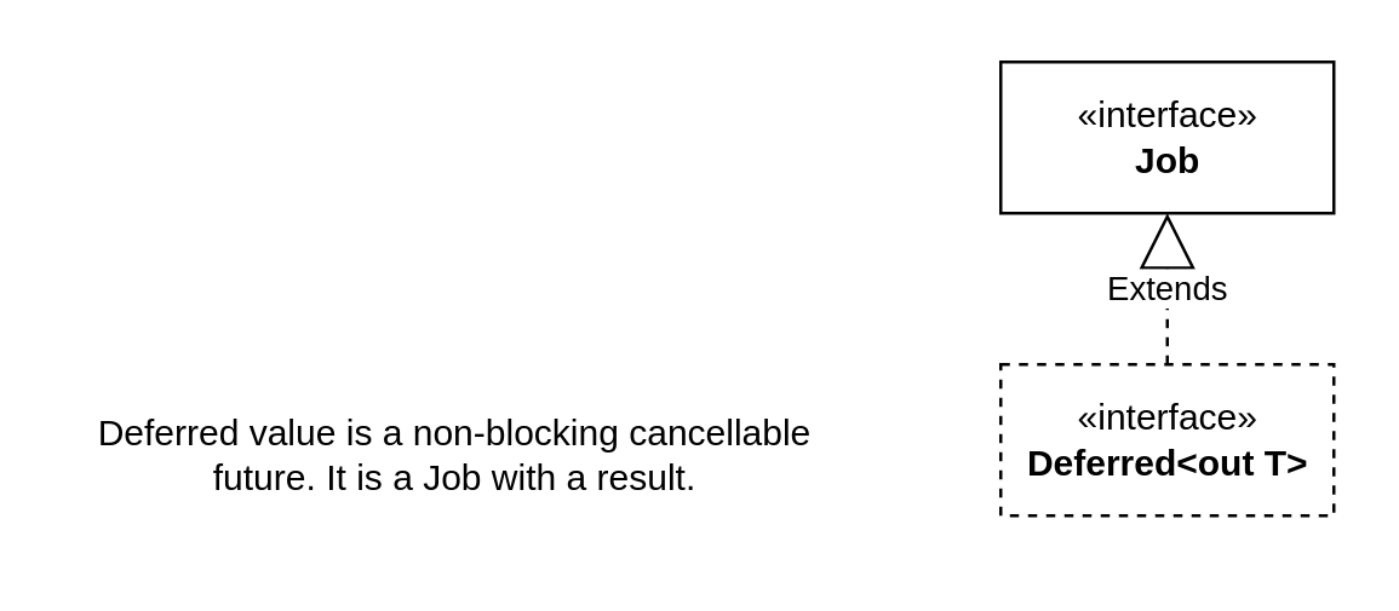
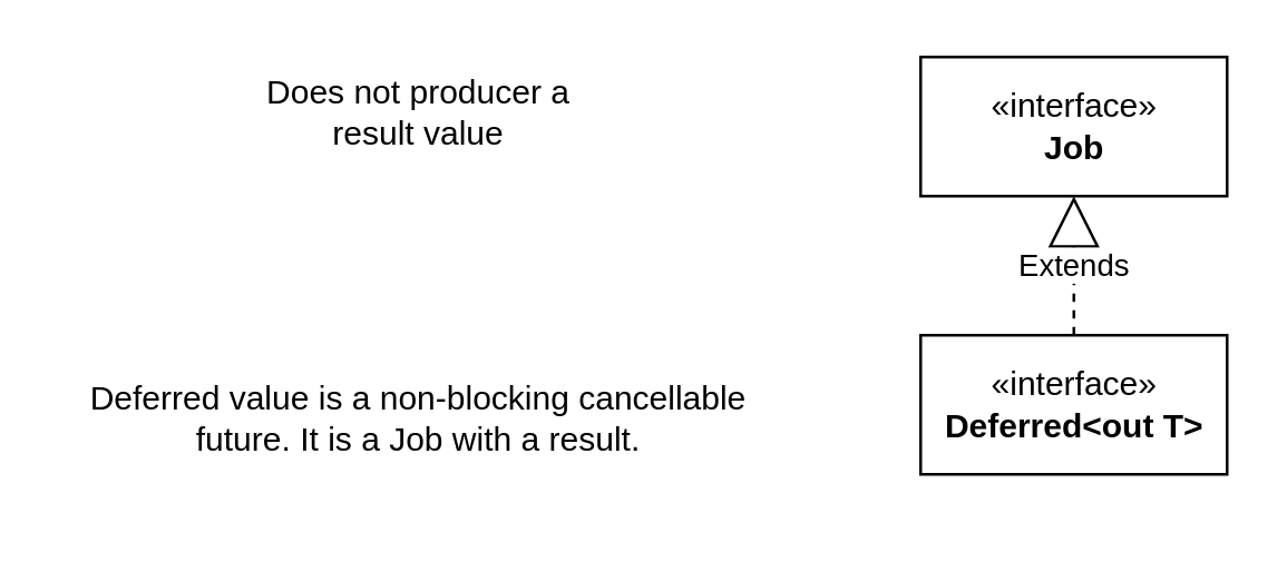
+ <mxCell id="5" value="Does not producer a result value" style="text;html=1;strokeColor=none;fillColor=none;align=center;verticalAlign=middle;whiteSpace=wrap;rounded=0;" parent="1" vertex="1"><mxGeometry x="80" y="20" width="140" height="40" as="geometry" /></mxCell>
- <mxCell id="3" value="«interface»&lt;br&gt;&lt;b&gt;Deferred&amp;lt;out T&amp;gt;&lt;br&gt;&lt;/b&gt;" style="html=1;dashed=1;" parent="1" vertex="1"><mxGeometry x="330" y="120" width="110" height="50" as="geometry" /></mxCell>
+ <mxCell id="3" value="«interface»&lt;br&gt;&lt;b&gt;Deferred&amp;lt;out T&amp;gt;&lt;br&gt;&lt;/b&gt;" style="html=1;" parent="1" vertex="1"><mxGeometry x="330" y="120" width="110" height="50" as="geometry" /></mxCell>
